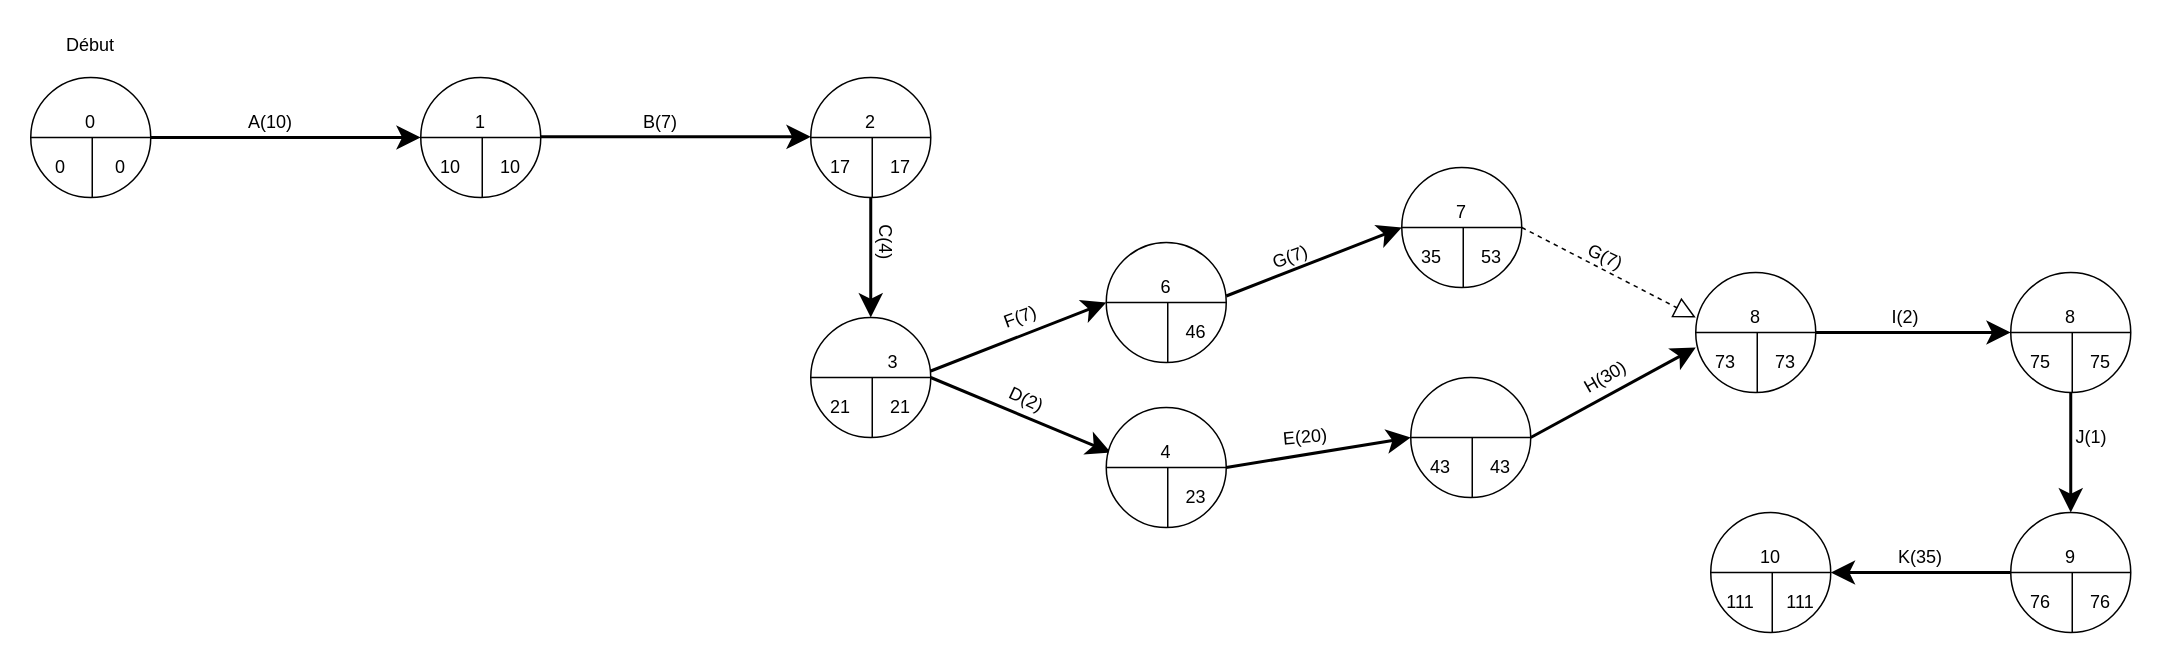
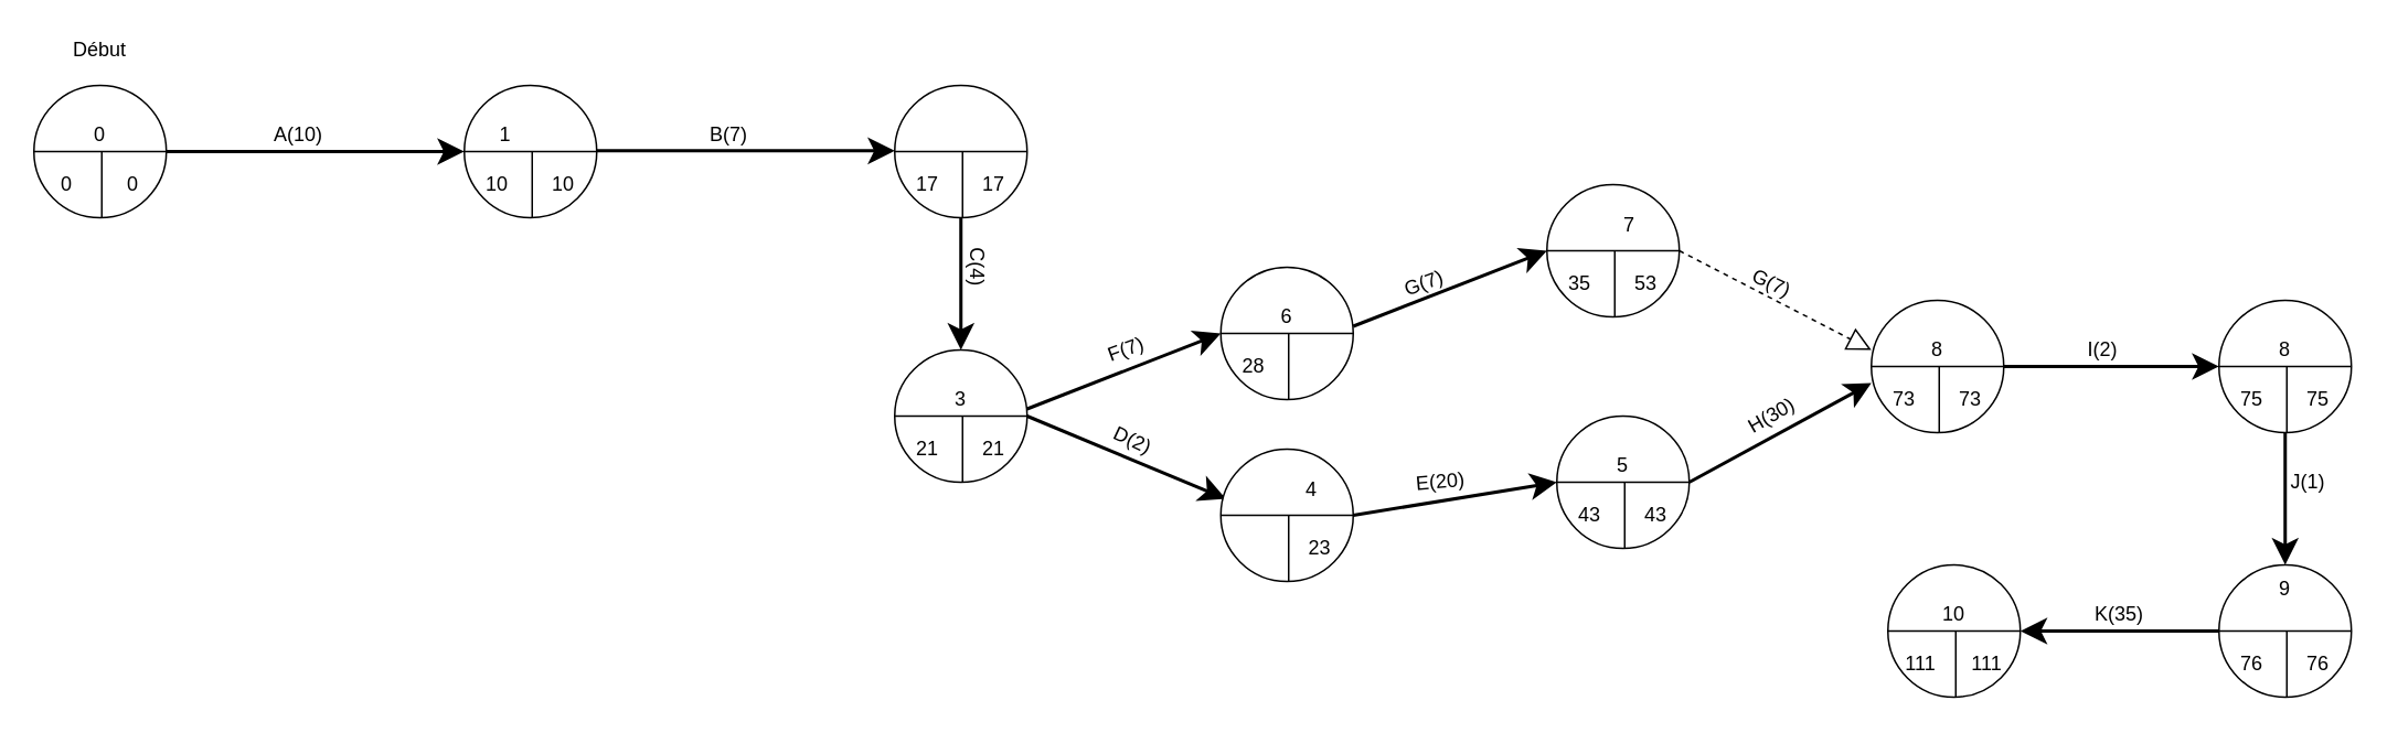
- <mxCell id="12" value="1" style="text;html=1;strokeColor=none;fillColor=none;align=center;verticalAlign=middle;whiteSpace=wrap;rounded=0;" vertex="1" parent="9"><mxGeometry x="20" y="20" width="40" height="20" as="geometry" /></mxCell>
+ <mxCell id="12" value="1" style="text;html=1;strokeColor=none;fillColor=none;align=center;verticalAlign=middle;whiteSpace=wrap;rounded=0;" vertex="1" parent="9"><mxGeometry x="5" y="20" width="40" height="20" as="geometry" /></mxCell>
- <mxCell id="19" value="2" style="text;html=1;strokeColor=none;fillColor=none;align=center;verticalAlign=middle;whiteSpace=wrap;rounded=0;" vertex="1" parent="16"><mxGeometry x="20" y="20" width="40" height="20" as="geometry" /></mxCell>
- <mxCell id="41" value="7" style="text;html=1;strokeColor=none;fillColor=none;align=center;verticalAlign=middle;whiteSpace=wrap;rounded=0;" vertex="1" parent="38"><mxGeometry x="20" y="20" width="40" height="20" as="geometry" /></mxCell>
+ <mxCell id="41" value="7" style="text;html=1;strokeColor=none;fillColor=none;align=center;verticalAlign=middle;whiteSpace=wrap;rounded=0;" vertex="1" parent="38"><mxGeometry x="30" y="15" width="40" height="20" as="geometry" /></mxCell>
+ <mxCell id="35" value="28" style="text;html=1;strokeColor=none;fillColor=none;align=center;verticalAlign=middle;whiteSpace=wrap;rounded=0;" vertex="1" parent="31"><mxGeometry y="50" width="40" height="20" as="geometry" /></mxCell>
- <mxCell id="36" value="46" style="text;html=1;strokeColor=none;fillColor=none;align=center;verticalAlign=middle;whiteSpace=wrap;rounded=0;" vertex="1" parent="31"><mxGeometry x="40" y="50" width="40" height="20" as="geometry" /></mxCell>
- <mxCell id="26" value="3" style="text;html=1;strokeColor=none;fillColor=none;align=center;verticalAlign=middle;whiteSpace=wrap;rounded=0;" vertex="1" parent="23"><mxGeometry x="35" y="20" width="40" height="20" as="geometry" /></mxCell>
+ <mxCell id="26" value="3" style="text;html=1;strokeColor=none;fillColor=none;align=center;verticalAlign=middle;whiteSpace=wrap;rounded=0;" vertex="1" parent="23"><mxGeometry x="20" y="20" width="40" height="20" as="geometry" /></mxCell>
+ <mxCell id="83" value="5" style="text;html=1;strokeColor=none;fillColor=none;align=center;verticalAlign=middle;whiteSpace=wrap;rounded=0;" vertex="1" parent="78"><mxGeometry x="20" y="20" width="40" height="20" as="geometry" /></mxCell>
- <mxCell id="47" value="4" style="text;html=1;strokeColor=none;fillColor=none;align=center;verticalAlign=middle;whiteSpace=wrap;rounded=0;" vertex="1" parent="44"><mxGeometry x="20" y="20" width="40" height="20" as="geometry" /></mxCell>
+ <mxCell id="47" value="4" style="text;html=1;strokeColor=none;fillColor=none;align=center;verticalAlign=middle;whiteSpace=wrap;rounded=0;" vertex="1" parent="44"><mxGeometry x="35" y="15" width="40" height="20" as="geometry" /></mxCell>
- <mxCell id="68" value="9" style="text;html=1;strokeColor=none;fillColor=none;align=center;verticalAlign=middle;whiteSpace=wrap;rounded=0;" vertex="1" parent="65"><mxGeometry x="20" y="20" width="40" height="20" as="geometry" /></mxCell>
+ <mxCell id="68" value="9" style="text;html=1;strokeColor=none;fillColor=none;align=center;verticalAlign=middle;whiteSpace=wrap;rounded=0;" vertex="1" parent="65"><mxGeometry x="20" y="5" width="40" height="20" as="geometry" /></mxCell>
